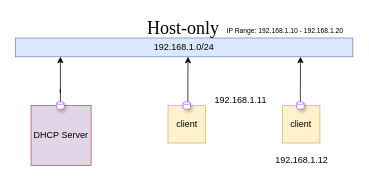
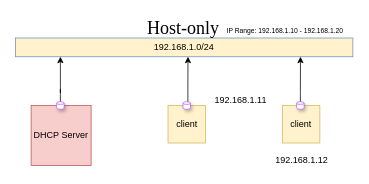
- <mxCell id="2" value="192.168.1.0/24" style="rounded=0;whiteSpace=wrap;html=1;fillColor=#dae8fc;strokeColor=#6c8ebf;" vertex="1" parent="1"><mxGeometry x="20" y="50" width="450" height="25" as="geometry" /></mxCell>
+ <mxCell id="2" value="192.168.1.0/24" style="rounded=0;whiteSpace=wrap;html=1;fillColor=#fff2cc;strokeColor=#6c8ebf;" vertex="1" parent="1"><mxGeometry x="20" y="50" width="450" height="25" as="geometry" /></mxCell>
- <mxCell id="6" value="DHCP Server" style="whiteSpace=wrap;html=1;aspect=fixed;fillColor=#e1d5e7;strokeColor=#b85450;" vertex="1" parent="1"><mxGeometry x="41" y="140" width="80" height="80" as="geometry" /></mxCell>
+ <mxCell id="6" value="DHCP Server" style="whiteSpace=wrap;html=1;aspect=fixed;fillColor=#f8cecc;strokeColor=#b85450;" vertex="1" parent="1"><mxGeometry x="41" y="140" width="80" height="80" as="geometry" /></mxCell>
